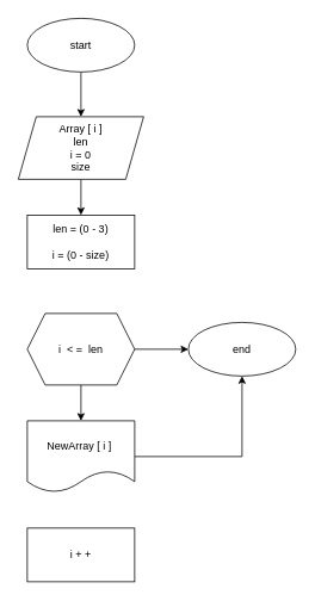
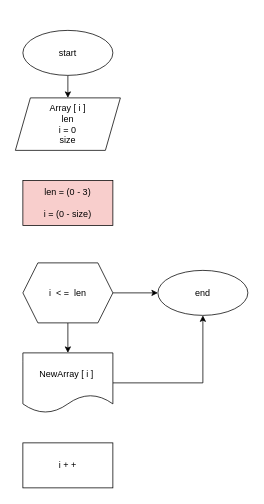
- <mxCell id="3" value="start" style="ellipse;whiteSpace=wrap;html=1;" vertex="1" parent="1"><mxGeometry x="30" y="20" width="120" height="60" as="geometry" /></mxCell>
+ <mxCell id="3" value="start" style="ellipse;whiteSpace=wrap;html=1;" vertex="1" parent="1"><mxGeometry x="30" y="40" width="120" height="60" as="geometry" /></mxCell>
- <mxCell id="4" value="" style="edgeStyle=orthogonalEdgeStyle;rounded=0;orthogonalLoop=1;jettySize=auto;html=1;" edge="1" parent="1" source="5" target="6"><mxGeometry relative="1" as="geometry" /></mxCell>
- <mxCell id="6" value="len = (0 - 3)&lt;br&gt;&lt;br&gt;i = (0 - size)" style="rounded=0;whiteSpace=wrap;html=1;" vertex="1" parent="1"><mxGeometry x="30" y="240" width="120" height="60" as="geometry" /></mxCell>
+ <mxCell id="6" value="len = (0 - 3)&lt;br&gt;&lt;br&gt;i = (0 - size)" style="rounded=0;whiteSpace=wrap;html=1;fillColor=#f8cecc;" vertex="1" parent="1"><mxGeometry x="30" y="240" width="120" height="60" as="geometry" /></mxCell>
